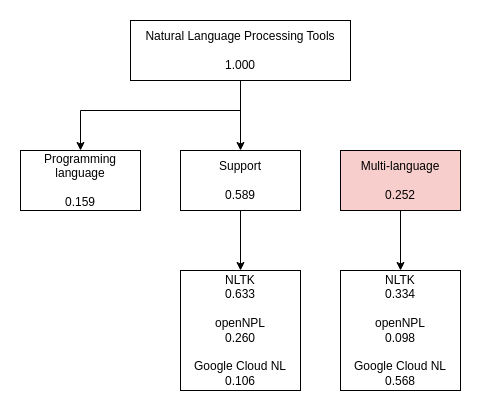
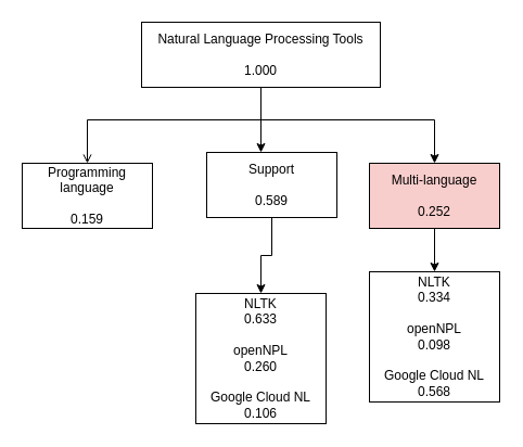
+ <mxCell id="3" style="edgeStyle=orthogonalEdgeStyle;rounded=0;orthogonalLoop=1;jettySize=auto;html=1;" parent="1" source="5" target="7" edge="1"><mxGeometry relative="1" as="geometry"><Array as="points"><mxPoint x="240" y="110" /><mxPoint x="400" y="110" /></Array></mxGeometry></mxCell>
- <mxCell id="4" style="edgeStyle=orthogonalEdgeStyle;rounded=0;orthogonalLoop=1;jettySize=auto;html=1;" parent="1" source="5" target="10" edge="1"><mxGeometry relative="1" as="geometry"><Array as="points"><mxPoint x="240" y="110" /><mxPoint x="80" y="110" /></Array></mxGeometry></mxCell>
+ <mxCell id="4" style="edgeStyle=orthogonalEdgeStyle;rounded=0;orthogonalLoop=1;jettySize=auto;html=1;endArrow=open;" parent="1" source="5" target="10" edge="1"><mxGeometry relative="1" as="geometry"><Array as="points"><mxPoint x="240" y="110" /><mxPoint x="80" y="110" /></Array></mxGeometry></mxCell>
- <mxCell id="9" value="Support&lt;br&gt;&lt;br&gt;0.589" style="rounded=0;whiteSpace=wrap;html=1;" parent="1" vertex="1"><mxGeometry x="180" y="150" width="120" height="60" as="geometry" /></mxCell>
+ <mxCell id="9" value="Support&lt;br&gt;&lt;br&gt;0.589" style="rounded=0;whiteSpace=wrap;html=1;" parent="1" vertex="1"><mxGeometry x="190" y="140" width="120" height="60" as="geometry" /></mxCell>
- <mxCell id="12" value="NLTK&lt;br&gt;0.334&lt;br&gt;&lt;br&gt;openNPL&lt;br&gt;0.098&lt;br&gt;&lt;br&gt;Google Cloud NL&lt;br&gt;0.568" style="rounded=0;whiteSpace=wrap;html=1;" parent="1" vertex="1"><mxGeometry x="340" y="270" width="120" height="120" as="geometry" /></mxCell>
+ <mxCell id="12" value="NLTK&lt;br&gt;0.334&lt;br&gt;&lt;br&gt;openNPL&lt;br&gt;0.098&lt;br&gt;&lt;br&gt;Google Cloud NL&lt;br&gt;0.568" style="rounded=0;whiteSpace=wrap;html=1;" parent="1" vertex="1"><mxGeometry x="340" y="250" width="120" height="120" as="geometry" /></mxCell>
